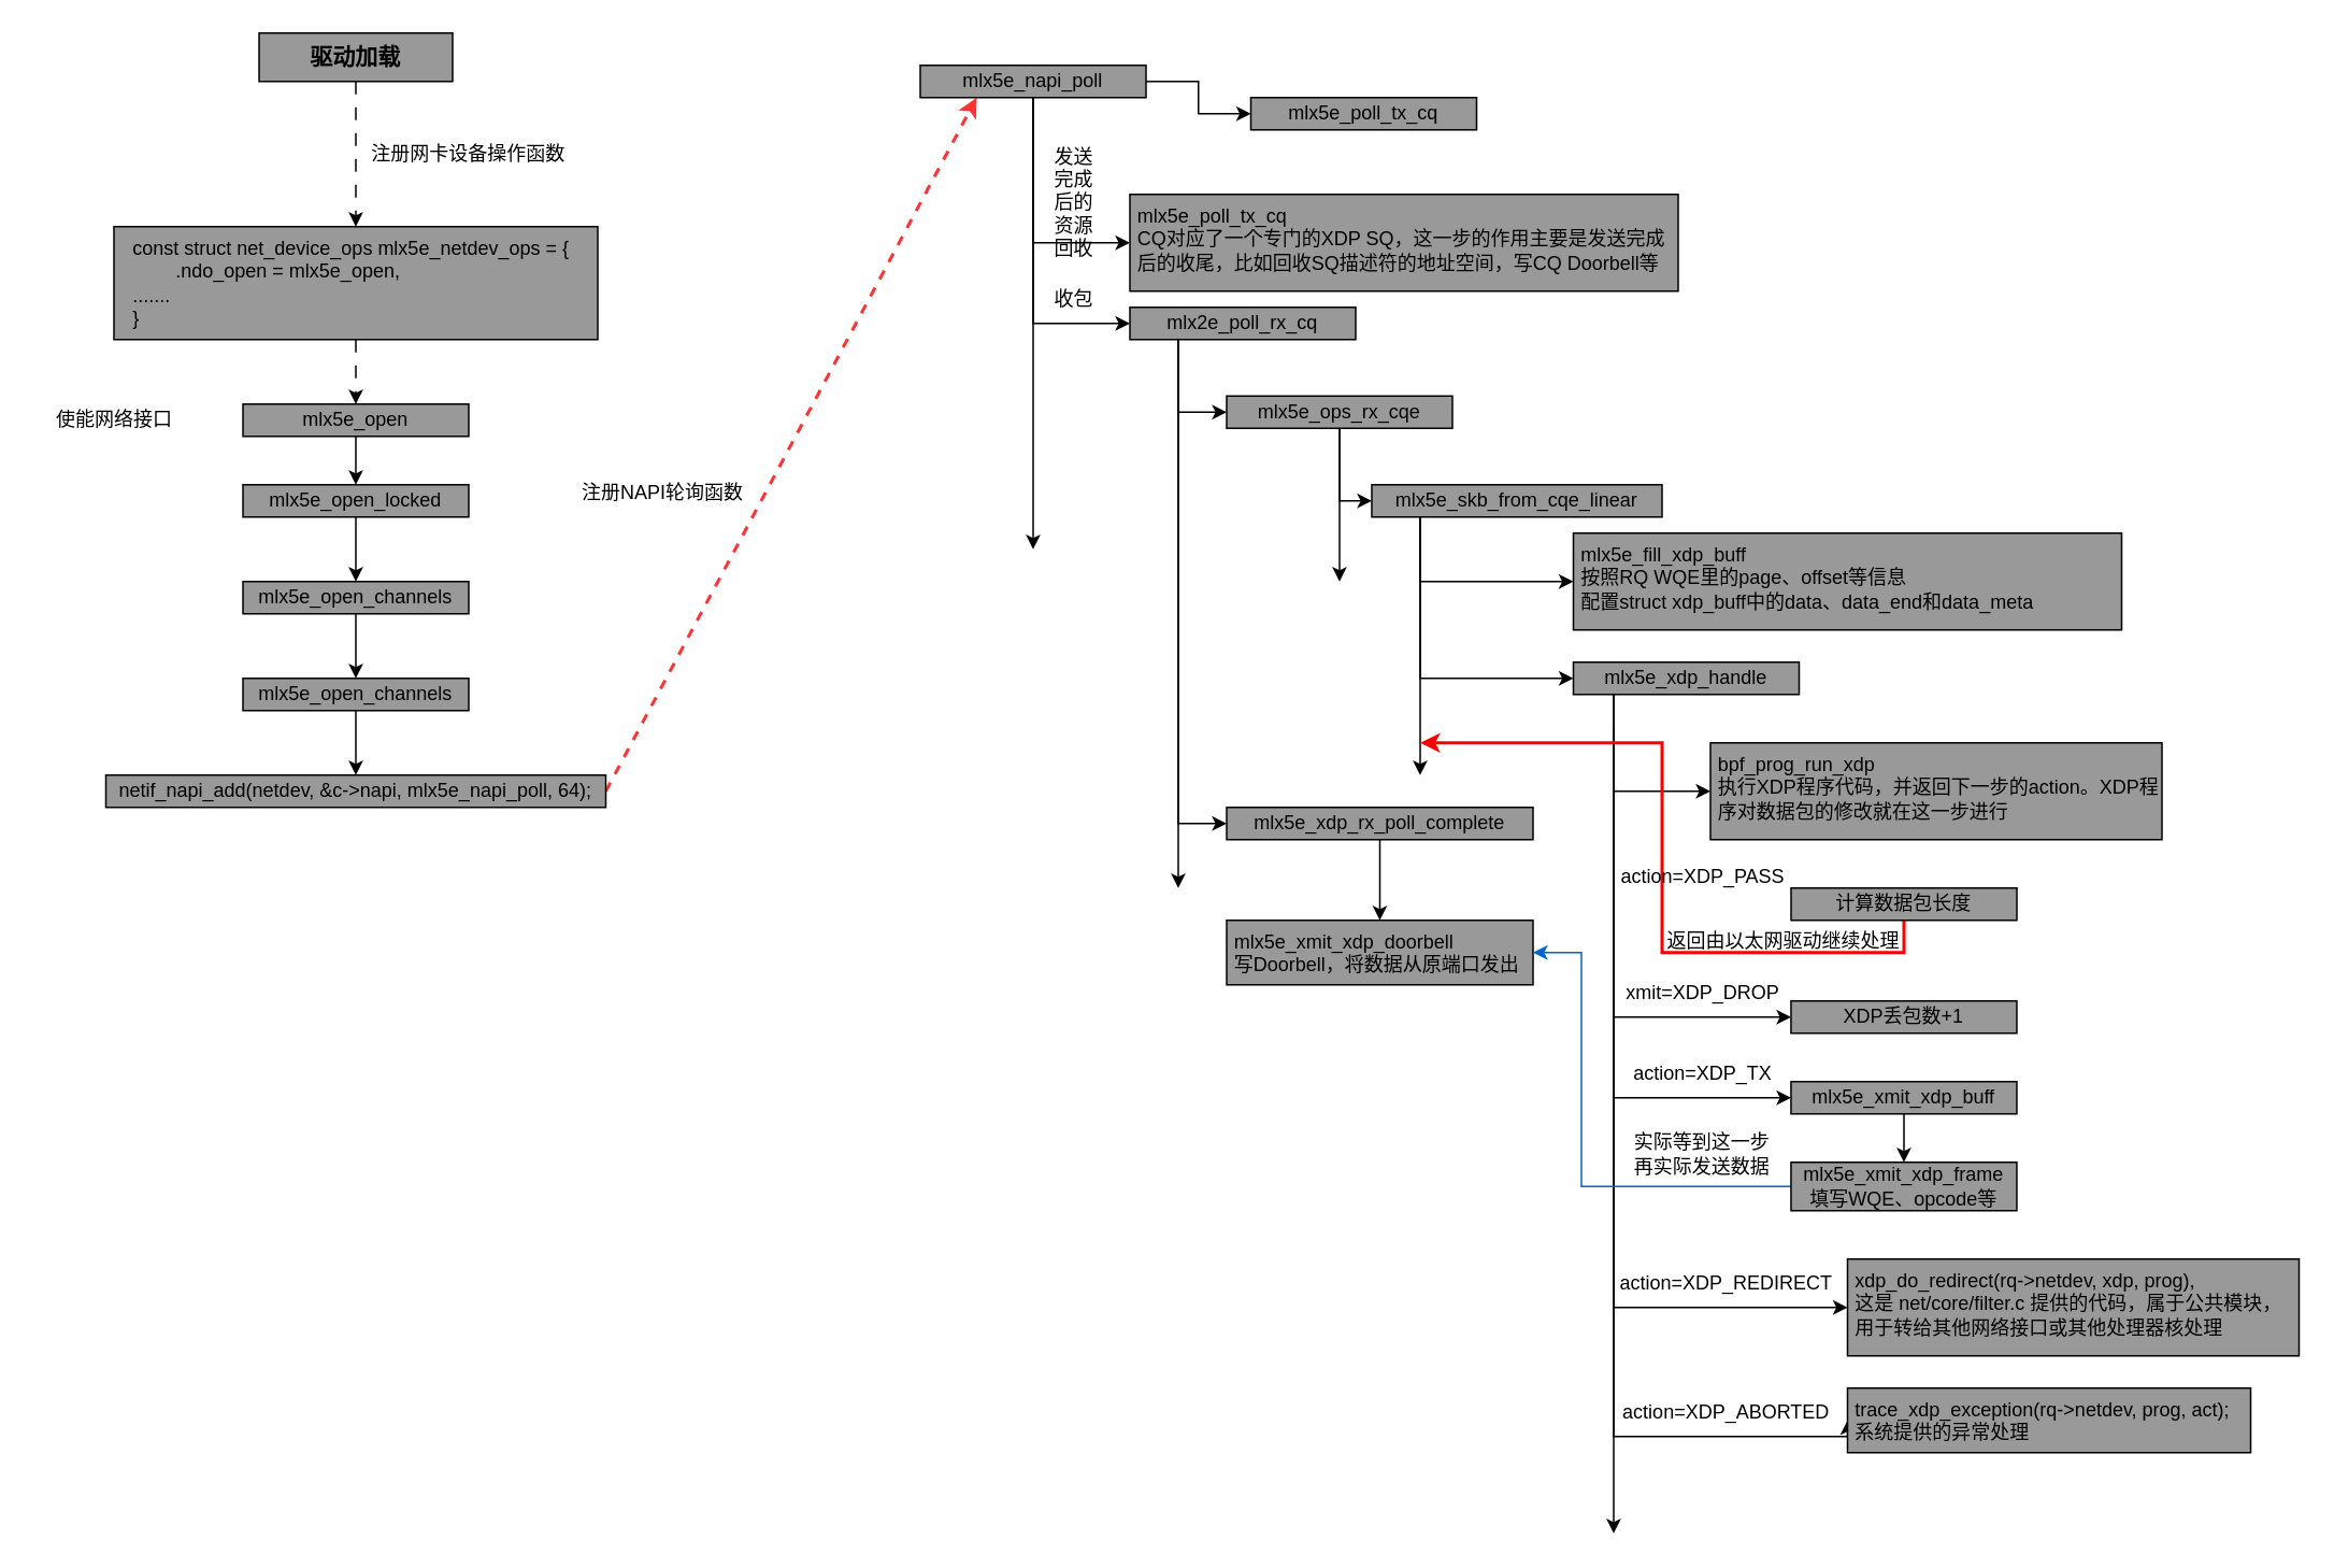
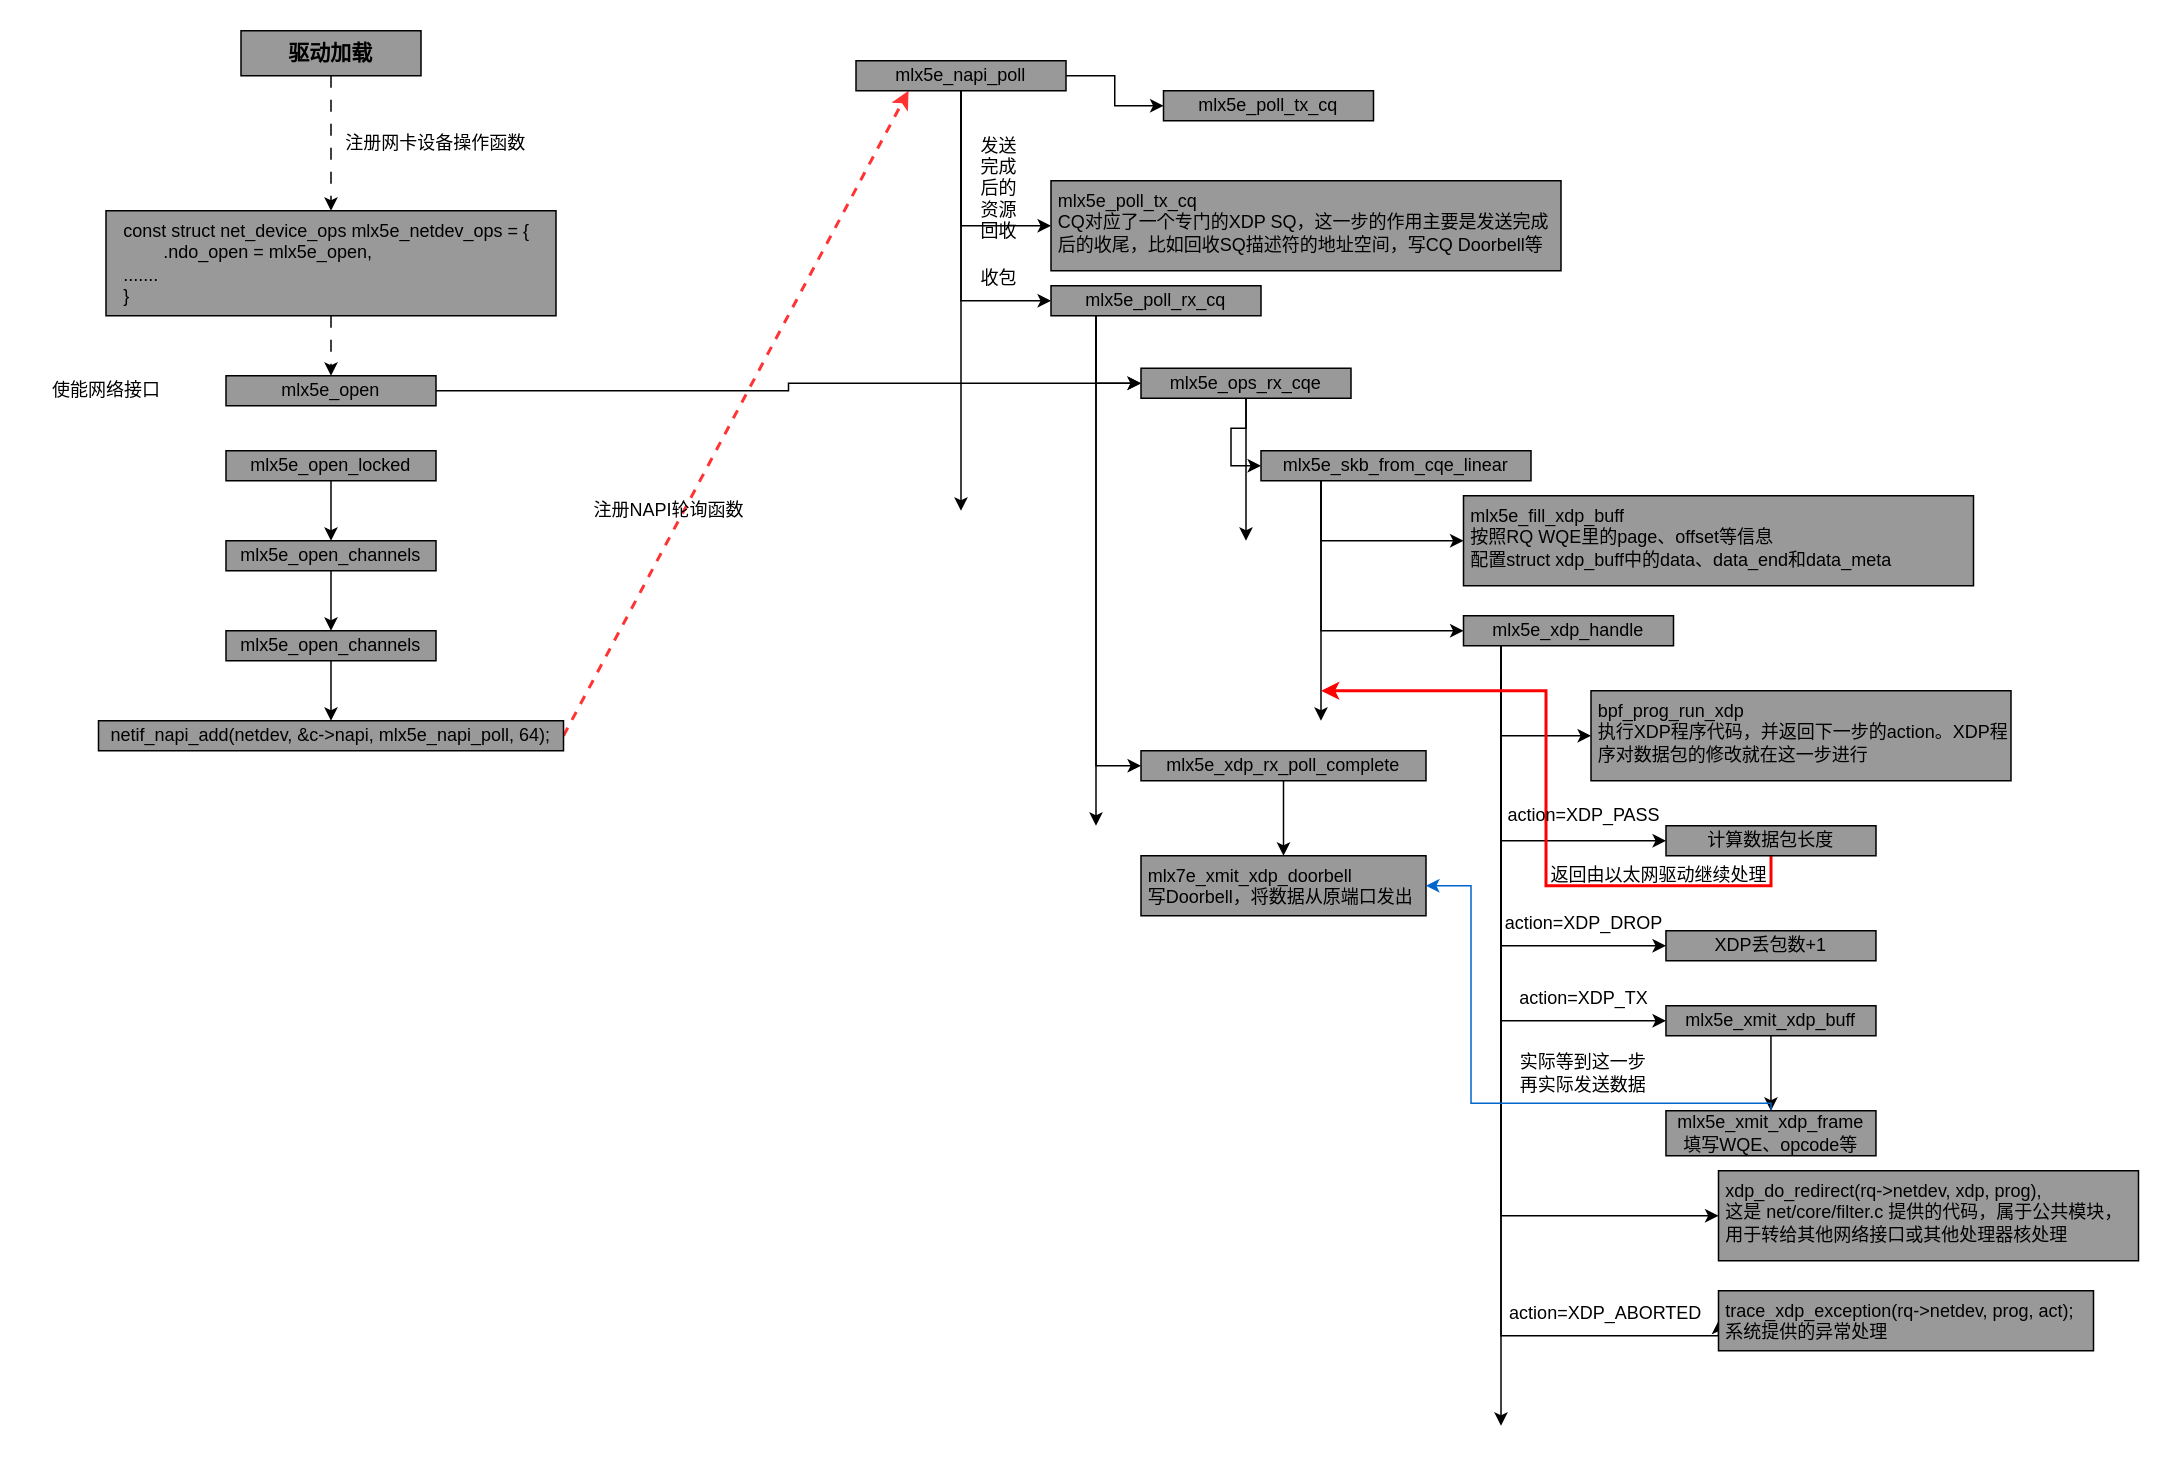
- <mxCell id="29" value="mlx2e_poll_rx_cq" style="rounded=0;whiteSpace=wrap;html=1;fillColor=#999999;strokeColor=default;align=center;verticalAlign=middle;fontFamily=Helvetica;fontSize=12;fontColor=default;" vertex="1" parent="1"><mxGeometry x="700" y="190" width="140" height="20" as="geometry" /></mxCell>
+ <mxCell id="29" value="mlx5e_poll_rx_cq" style="rounded=0;whiteSpace=wrap;html=1;fillColor=#999999;strokeColor=default;align=center;verticalAlign=middle;fontFamily=Helvetica;fontSize=12;fontColor=default;" vertex="1" parent="1"><mxGeometry x="700" y="190" width="140" height="20" as="geometry" /></mxCell>
- <mxCell id="8" style="edgeStyle=orthogonalEdgeStyle;rounded=0;orthogonalLoop=1;jettySize=auto;html=1;fontFamily=Helvetica;fontSize=12;fontColor=default;" edge="1" parent="1" source="9" target="11"><mxGeometry relative="1" as="geometry" /></mxCell>
+ <mxCell id="8" style="edgeStyle=orthogonalEdgeStyle;rounded=0;orthogonalLoop=1;jettySize=auto;html=1;fontFamily=Helvetica;fontSize=12;fontColor=default;" edge="1" parent="1" source="9" target="34"><mxGeometry relative="1" as="geometry" /></mxCell>
- <mxCell id="68" value="注册NAPI轮询函数" style="text;html=1;align=center;verticalAlign=middle;resizable=0;points=[];autosize=1;strokeColor=none;fillColor=none;fontFamily=Helvetica;fontSize=12;fontColor=default;" vertex="1" parent="1"><mxGeometry x="350" y="290" width="120" height="30" as="geometry" /></mxCell>
+ <mxCell id="68" value="注册NAPI轮询函数" style="text;html=1;align=center;verticalAlign=middle;resizable=0;points=[];autosize=1;strokeColor=none;fillColor=none;fontFamily=Helvetica;fontSize=12;fontColor=default;" vertex="1" parent="1"><mxGeometry x="385" y="325" width="120" height="30" as="geometry" /></mxCell>
- <mxCell id="38" value="mlx5e_skb_from_cqe_linear" style="rounded=0;whiteSpace=wrap;html=1;fillColor=#999999;strokeColor=default;align=center;verticalAlign=middle;fontFamily=Helvetica;fontSize=12;fontColor=default;" vertex="1" parent="1"><mxGeometry x="850" y="300" width="180" height="20" as="geometry" /></mxCell>
+ <mxCell id="38" value="mlx5e_skb_from_cqe_linear" style="rounded=0;whiteSpace=wrap;html=1;fillColor=#999999;strokeColor=default;align=center;verticalAlign=middle;fontFamily=Helvetica;fontSize=12;fontColor=default;" vertex="1" parent="1"><mxGeometry x="840" y="300" width="180" height="20" as="geometry" /></mxCell>
+ <mxCell id="42" style="edgeStyle=orthogonalEdgeStyle;rounded=0;orthogonalLoop=1;jettySize=auto;html=1;entryX=0;entryY=0.5;entryDx=0;entryDy=0;fontFamily=Helvetica;fontSize=12;fontColor=default;" edge="1" parent="1" source="47" target="53"><mxGeometry relative="1" as="geometry"><Array as="points"><mxPoint x="1000" y="560" /></Array></mxGeometry></mxCell>
- <mxCell id="50" value="mlx5e_xmit_xdp_doorbell&lt;div&gt;写Doorbell，将数据从原端口发出&lt;/div&gt;" style="rounded=0;whiteSpace=wrap;html=1;fillColor=#999999;strokeColor=default;align=left;verticalAlign=top;fontFamily=Helvetica;fontSize=12;fontColor=default;spacingLeft=3;spacingTop=0;spacing=2;spacingBottom=0;" vertex="1" parent="1"><mxGeometry x="760" y="570" width="190" height="40" as="geometry" /></mxCell>
+ <mxCell id="50" value="mlx7e_xmit_xdp_doorbell&lt;div&gt;写Doorbell，将数据从原端口发出&lt;/div&gt;" style="rounded=0;whiteSpace=wrap;html=1;fillColor=#999999;strokeColor=default;align=left;verticalAlign=top;fontFamily=Helvetica;fontSize=12;fontColor=default;spacingLeft=3;spacingTop=0;spacing=2;spacingBottom=0;" vertex="1" parent="1"><mxGeometry x="760" y="570" width="190" height="40" as="geometry" /></mxCell>
- <mxCell id="63" value="&lt;p style=&quot;line-height: 120%;&quot;&gt;xmit=XDP_DROP&lt;/p&gt;" style="text;html=1;align=center;verticalAlign=middle;resizable=0;points=[];autosize=1;strokeColor=none;fillColor=none;fontFamily=Helvetica;fontSize=12;fontColor=default;" vertex="1" parent="1"><mxGeometry x="990" y="590" width="130" height="50" as="geometry" /></mxCell>
+ <mxCell id="63" value="&lt;p style=&quot;line-height: 120%;&quot;&gt;action=XDP_DROP&lt;/p&gt;" style="text;html=1;align=center;verticalAlign=middle;resizable=0;points=[];autosize=1;strokeColor=none;fillColor=none;fontFamily=Helvetica;fontSize=12;fontColor=default;" vertex="1" parent="1"><mxGeometry x="990" y="590" width="130" height="50" as="geometry" /></mxCell>
- <mxCell id="58" value="mlx5e_xmit_xdp_frame&lt;div&gt;填写WQE、opcode等&lt;/div&gt;" style="rounded=0;whiteSpace=wrap;html=1;fillColor=#999999;strokeColor=default;align=center;verticalAlign=middle;fontFamily=Helvetica;fontSize=12;fontColor=default;" vertex="1" parent="1"><mxGeometry x="1109.97" y="720" width="140" height="30" as="geometry" /></mxCell>
+ <mxCell id="58" value="mlx5e_xmit_xdp_frame&lt;div&gt;填写WQE、opcode等&lt;/div&gt;" style="rounded=0;whiteSpace=wrap;html=1;fillColor=#999999;strokeColor=default;align=center;verticalAlign=middle;fontFamily=Helvetica;fontSize=12;fontColor=default;" vertex="1" parent="1"><mxGeometry x="1109.97" y="740" width="140" height="30" as="geometry" /></mxCell>
- <mxCell id="66" value="action=XDP_REDIRECT" style="text;html=1;align=center;verticalAlign=middle;whiteSpace=wrap;rounded=0;fontFamily=Helvetica;fontSize=12;fontColor=default;" vertex="1" parent="1"><mxGeometry x="1000" y="780" width="140" height="30" as="geometry" /></mxCell>
